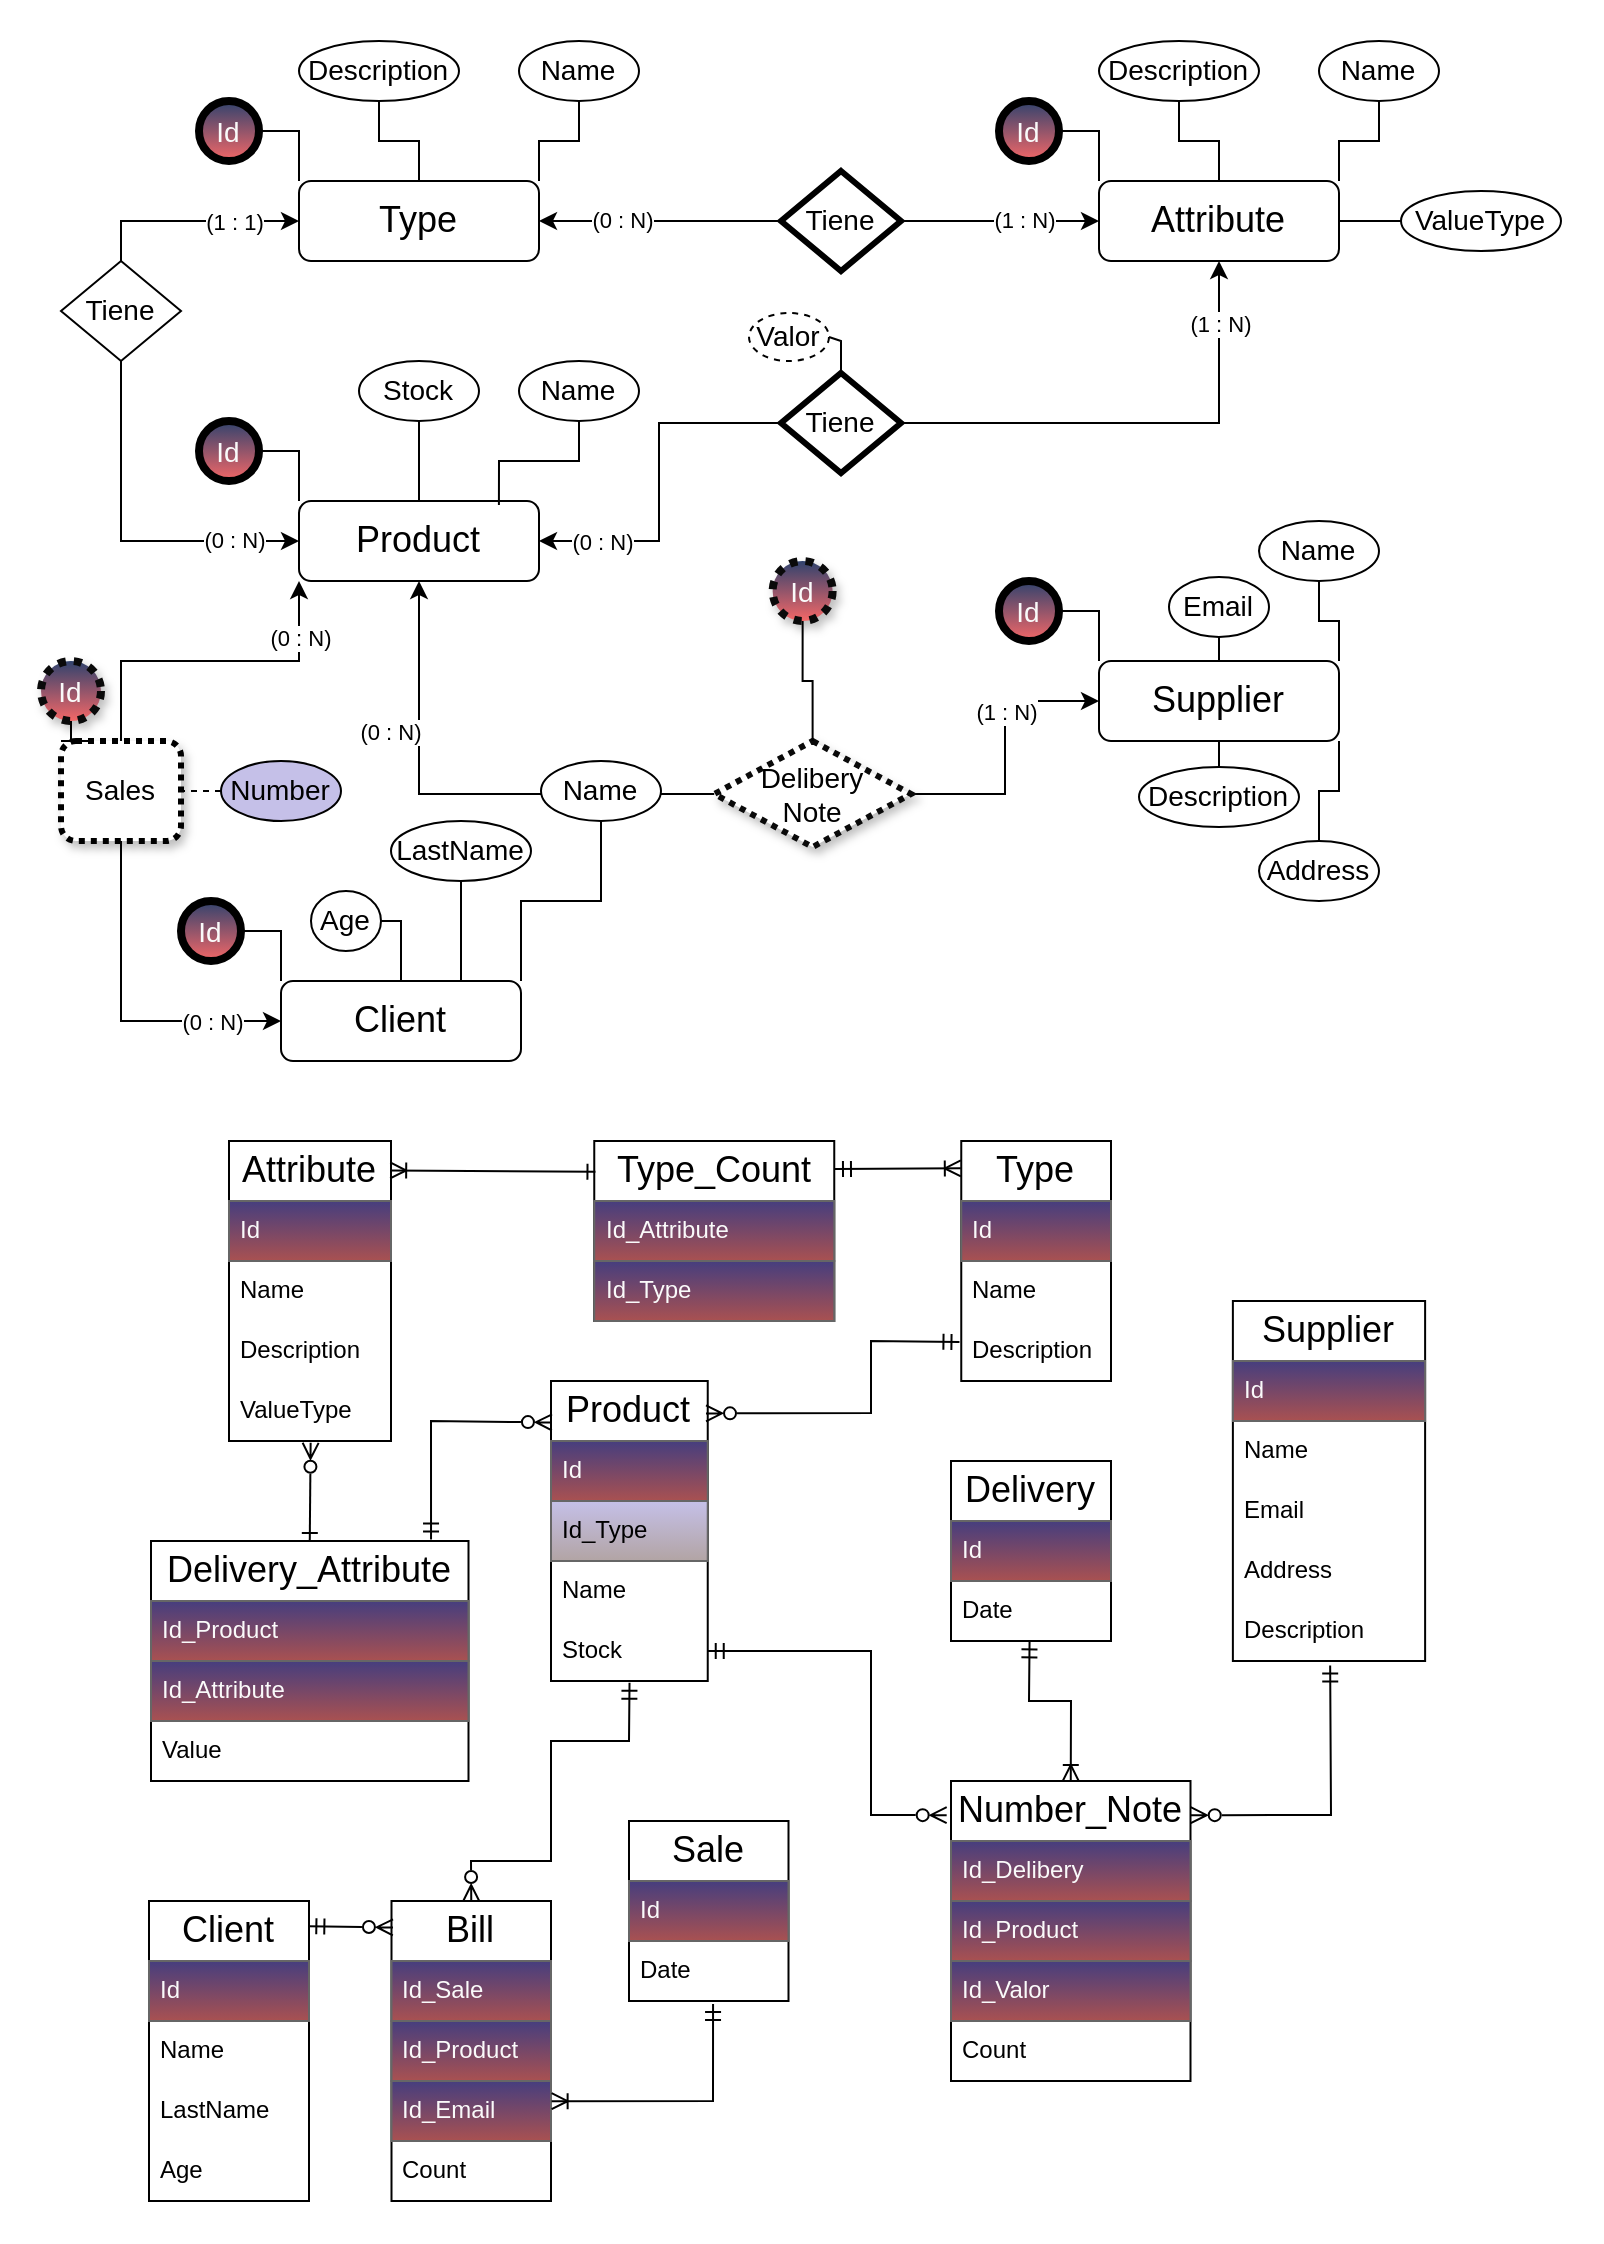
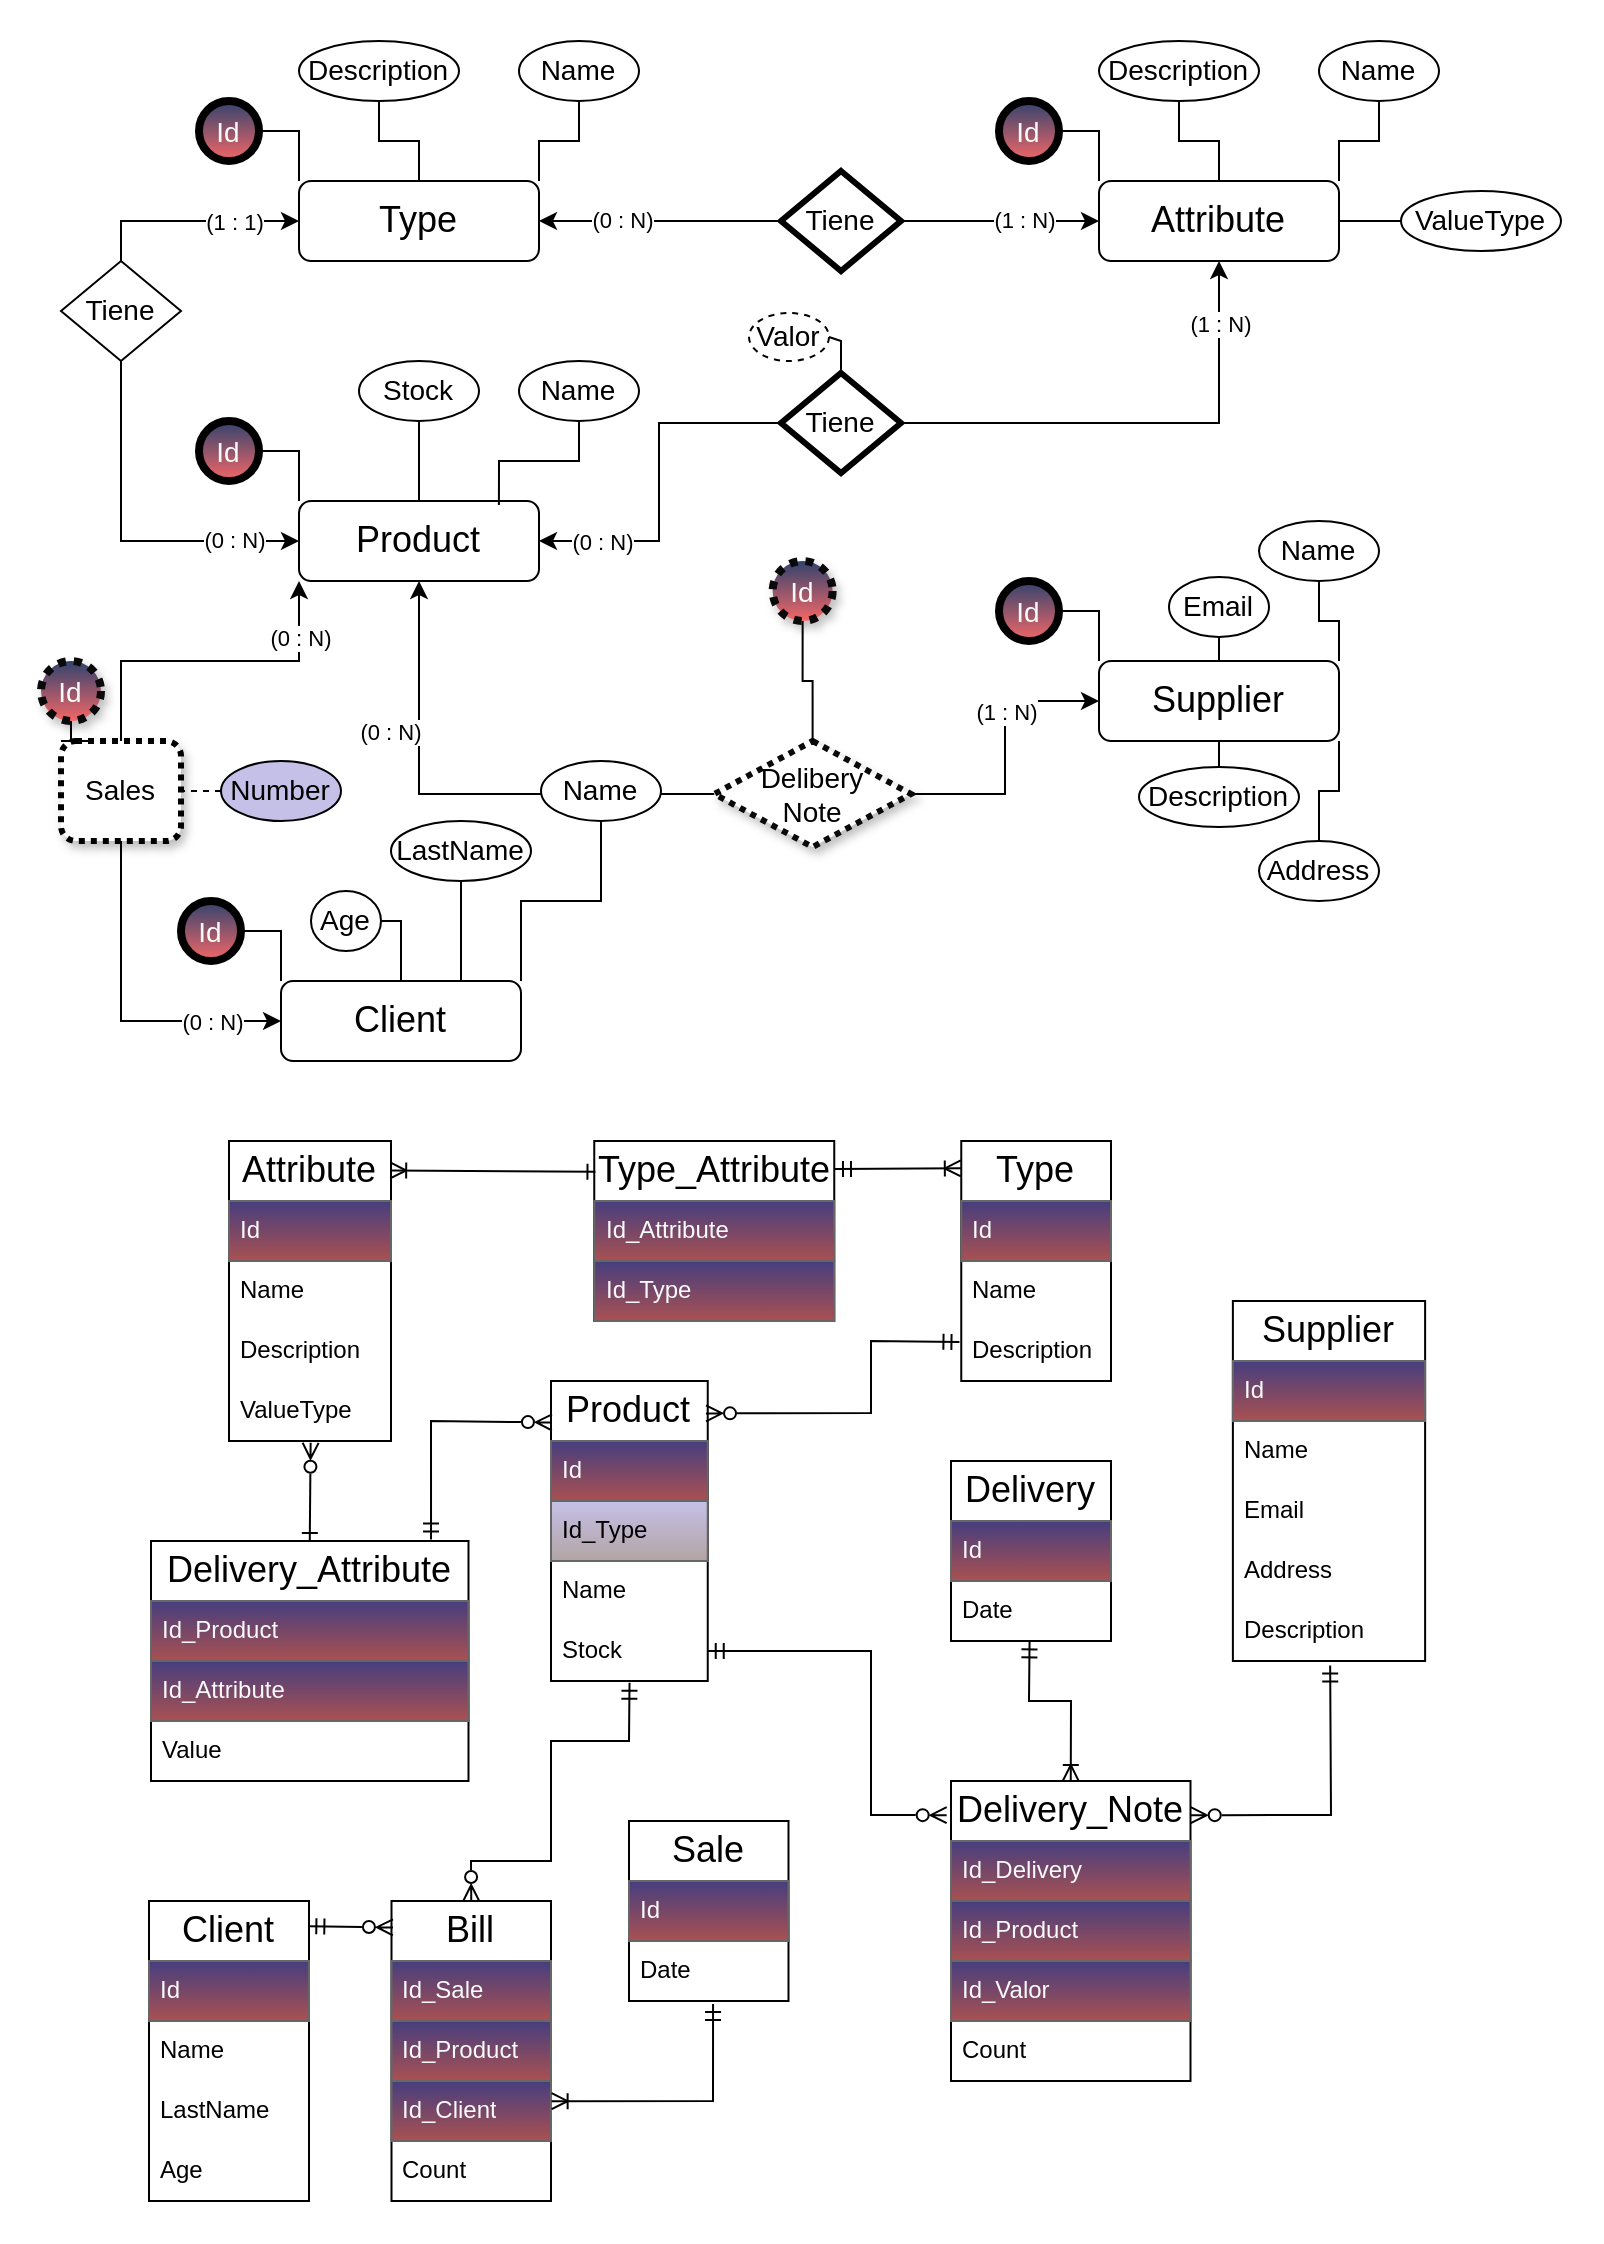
- <mxCell id="74" value="&lt;font style=&quot;font-size: 18px;&quot;&gt;Type_Count&lt;/font&gt;" style="swimlane;fontStyle=0;childLayout=stackLayout;horizontal=1;startSize=30;horizontalStack=0;resizeParent=1;resizeParentMax=0;resizeLast=0;collapsible=1;marginBottom=0;whiteSpace=wrap;html=1;" parent="1" vertex="1"><mxGeometry x="296.63" y="570" width="120" height="90" as="geometry" /></mxCell>
+ <mxCell id="74" value="&lt;font style=&quot;font-size: 18px;&quot;&gt;Type_Attribute&lt;/font&gt;" style="swimlane;fontStyle=0;childLayout=stackLayout;horizontal=1;startSize=30;horizontalStack=0;resizeParent=1;resizeParentMax=0;resizeLast=0;collapsible=1;marginBottom=0;whiteSpace=wrap;html=1;" parent="1" vertex="1"><mxGeometry x="296.63" y="570" width="120" height="90" as="geometry" /></mxCell>
- <mxCell id="123" value="&lt;font style=&quot;font-size: 18px;&quot;&gt;Number_Note&lt;/font&gt;" style="swimlane;fontStyle=0;childLayout=stackLayout;horizontal=1;startSize=30;horizontalStack=0;resizeParent=1;resizeParentMax=0;resizeLast=0;collapsible=1;marginBottom=0;whiteSpace=wrap;html=1;" parent="1" vertex="1"><mxGeometry x="475" y="890" width="119.75" height="150" as="geometry" /></mxCell>
+ <mxCell id="123" value="&lt;font style=&quot;font-size: 18px;&quot;&gt;Delivery_Note&lt;/font&gt;" style="swimlane;fontStyle=0;childLayout=stackLayout;horizontal=1;startSize=30;horizontalStack=0;resizeParent=1;resizeParentMax=0;resizeLast=0;collapsible=1;marginBottom=0;whiteSpace=wrap;html=1;" parent="1" vertex="1"><mxGeometry x="475" y="890" width="119.75" height="150" as="geometry" /></mxCell>
- <mxCell id="124" value="&lt;font color=&quot;#fafafa&quot;&gt;Id_Delibery&lt;br&gt;&lt;/font&gt;" style="text;strokeColor=#666666;fillColor=#463e7e;align=left;verticalAlign=middle;spacingLeft=4;spacingRight=4;overflow=hidden;points=[[0,0.5],[1,0.5]];portConstraint=eastwest;rotatable=0;whiteSpace=wrap;html=1;gradientColor=#a95151;" parent="123" vertex="1"><mxGeometry y="30" width="119.75" height="30" as="geometry" /></mxCell>
+ <mxCell id="124" value="&lt;font color=&quot;#fafafa&quot;&gt;Id_Delivery&lt;br&gt;&lt;/font&gt;" style="text;strokeColor=#666666;fillColor=#463e7e;align=left;verticalAlign=middle;spacingLeft=4;spacingRight=4;overflow=hidden;points=[[0,0.5],[1,0.5]];portConstraint=eastwest;rotatable=0;whiteSpace=wrap;html=1;gradientColor=#a95151;" parent="123" vertex="1"><mxGeometry y="30" width="119.75" height="30" as="geometry" /></mxCell>
- <mxCell id="119" value="&lt;font color=&quot;#fafafa&quot;&gt;Id_Email&lt;br&gt;&lt;/font&gt;" style="text;strokeColor=#666666;fillColor=#463e7e;align=left;verticalAlign=middle;spacingLeft=4;spacingRight=4;overflow=hidden;points=[[0,0.5],[1,0.5]];portConstraint=eastwest;rotatable=0;whiteSpace=wrap;html=1;gradientColor=#a95151;" parent="116" vertex="1"><mxGeometry y="90" width="79.75" height="30" as="geometry" /></mxCell>
+ <mxCell id="119" value="&lt;font color=&quot;#fafafa&quot;&gt;Id_Client&lt;br&gt;&lt;/font&gt;" style="text;strokeColor=#666666;fillColor=#463e7e;align=left;verticalAlign=middle;spacingLeft=4;spacingRight=4;overflow=hidden;points=[[0,0.5],[1,0.5]];portConstraint=eastwest;rotatable=0;whiteSpace=wrap;html=1;gradientColor=#a95151;" parent="116" vertex="1"><mxGeometry y="90" width="79.75" height="30" as="geometry" /></mxCell>
